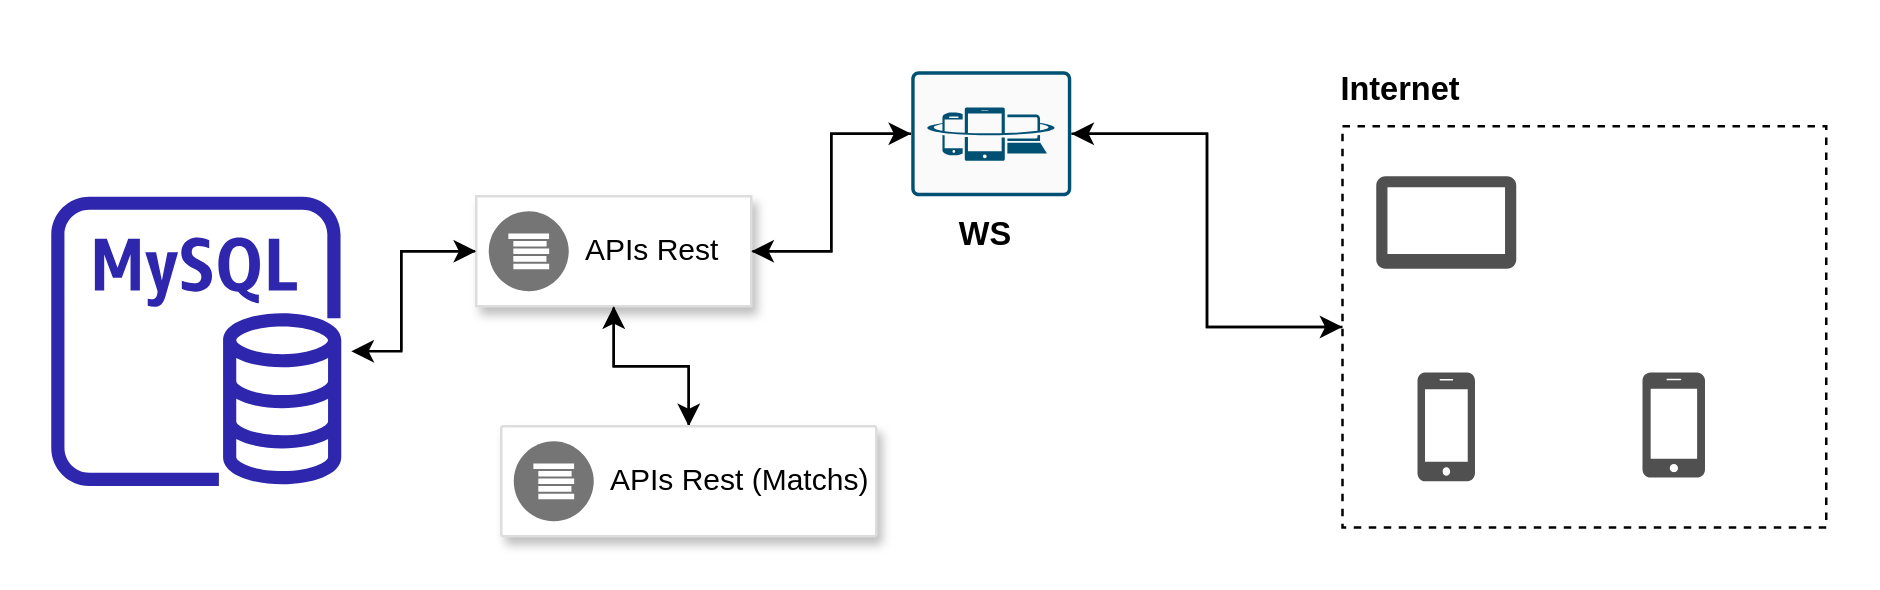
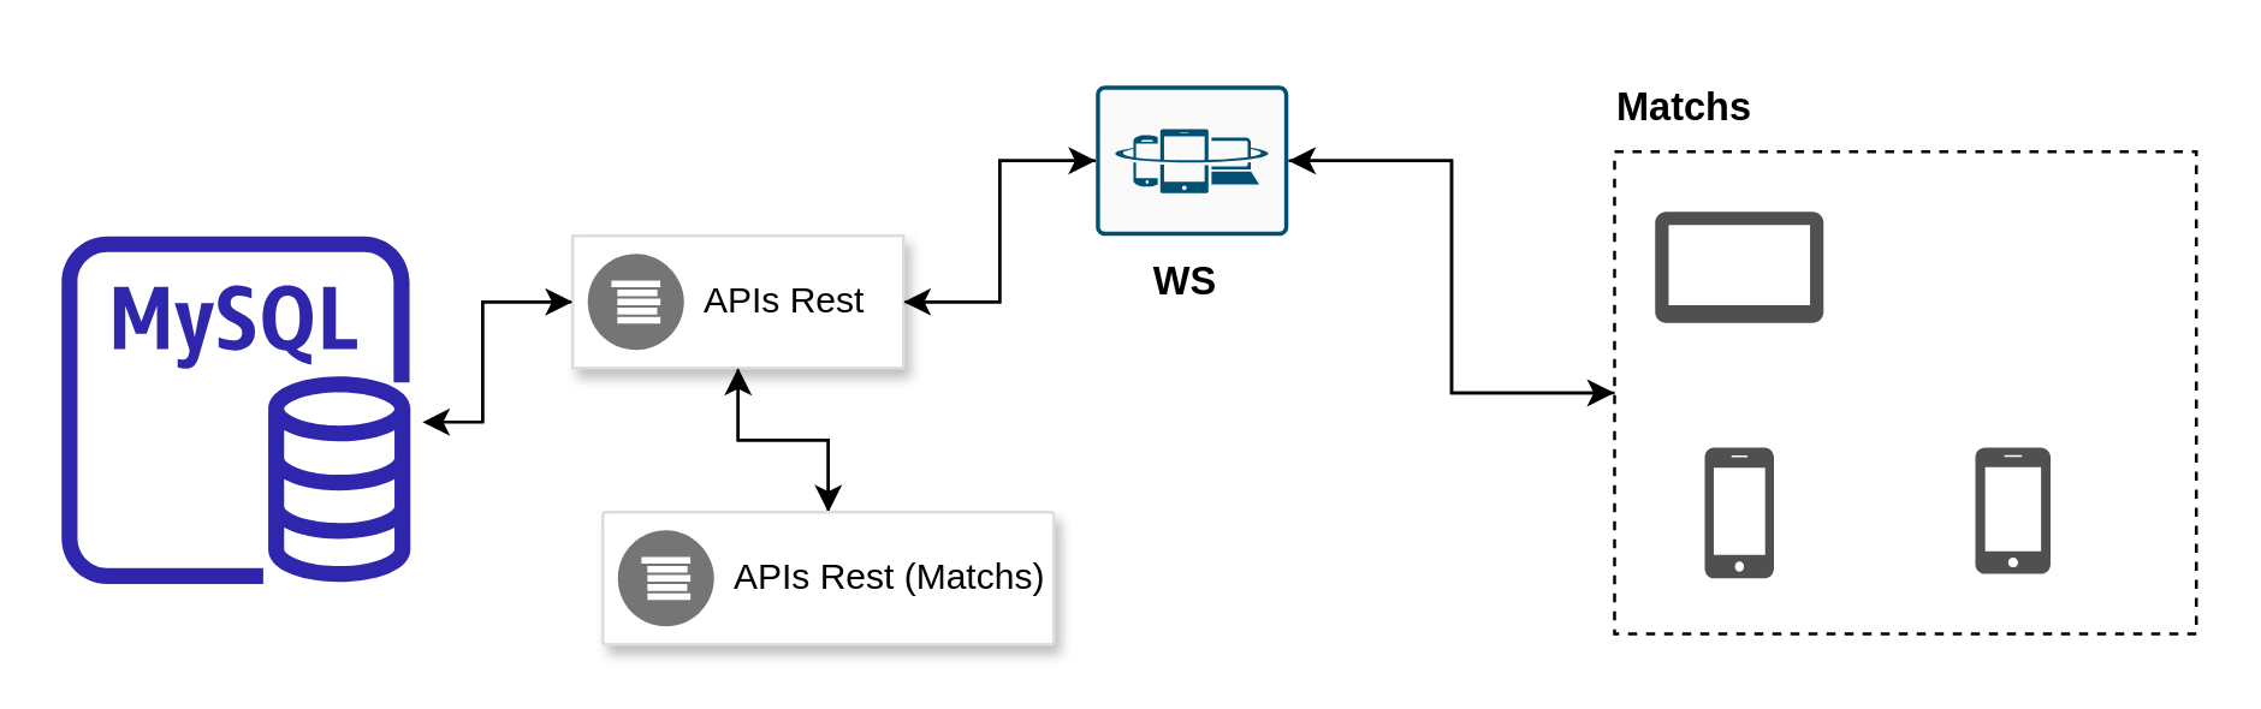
- <mxCell id="21" value="Internet" style="text;html=1;strokeColor=none;fillColor=none;align=center;verticalAlign=middle;whiteSpace=wrap;rounded=0;fontStyle=1;fontSize=13;" vertex="1" parent="1"><mxGeometry x="529.5" y="20" width="60" height="30" as="geometry" /></mxCell>
+ <mxCell id="21" value="Matchs" style="text;html=1;strokeColor=none;fillColor=none;align=center;verticalAlign=middle;whiteSpace=wrap;rounded=0;fontStyle=1;fontSize=13;" vertex="1" parent="1"><mxGeometry x="529.5" y="20" width="60" height="30" as="geometry" /></mxCell>
